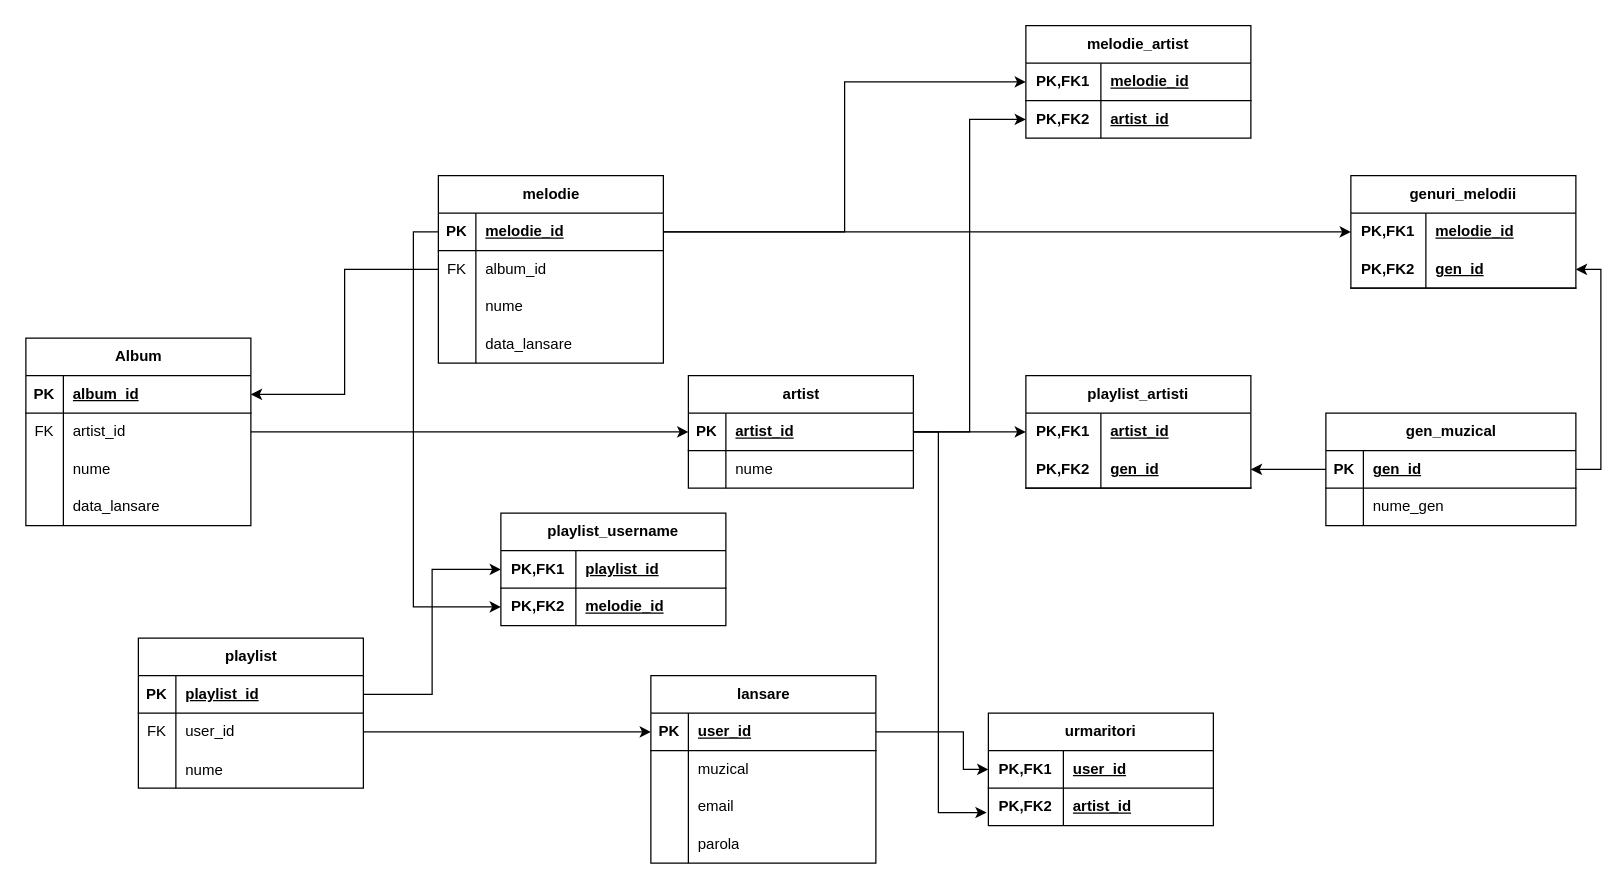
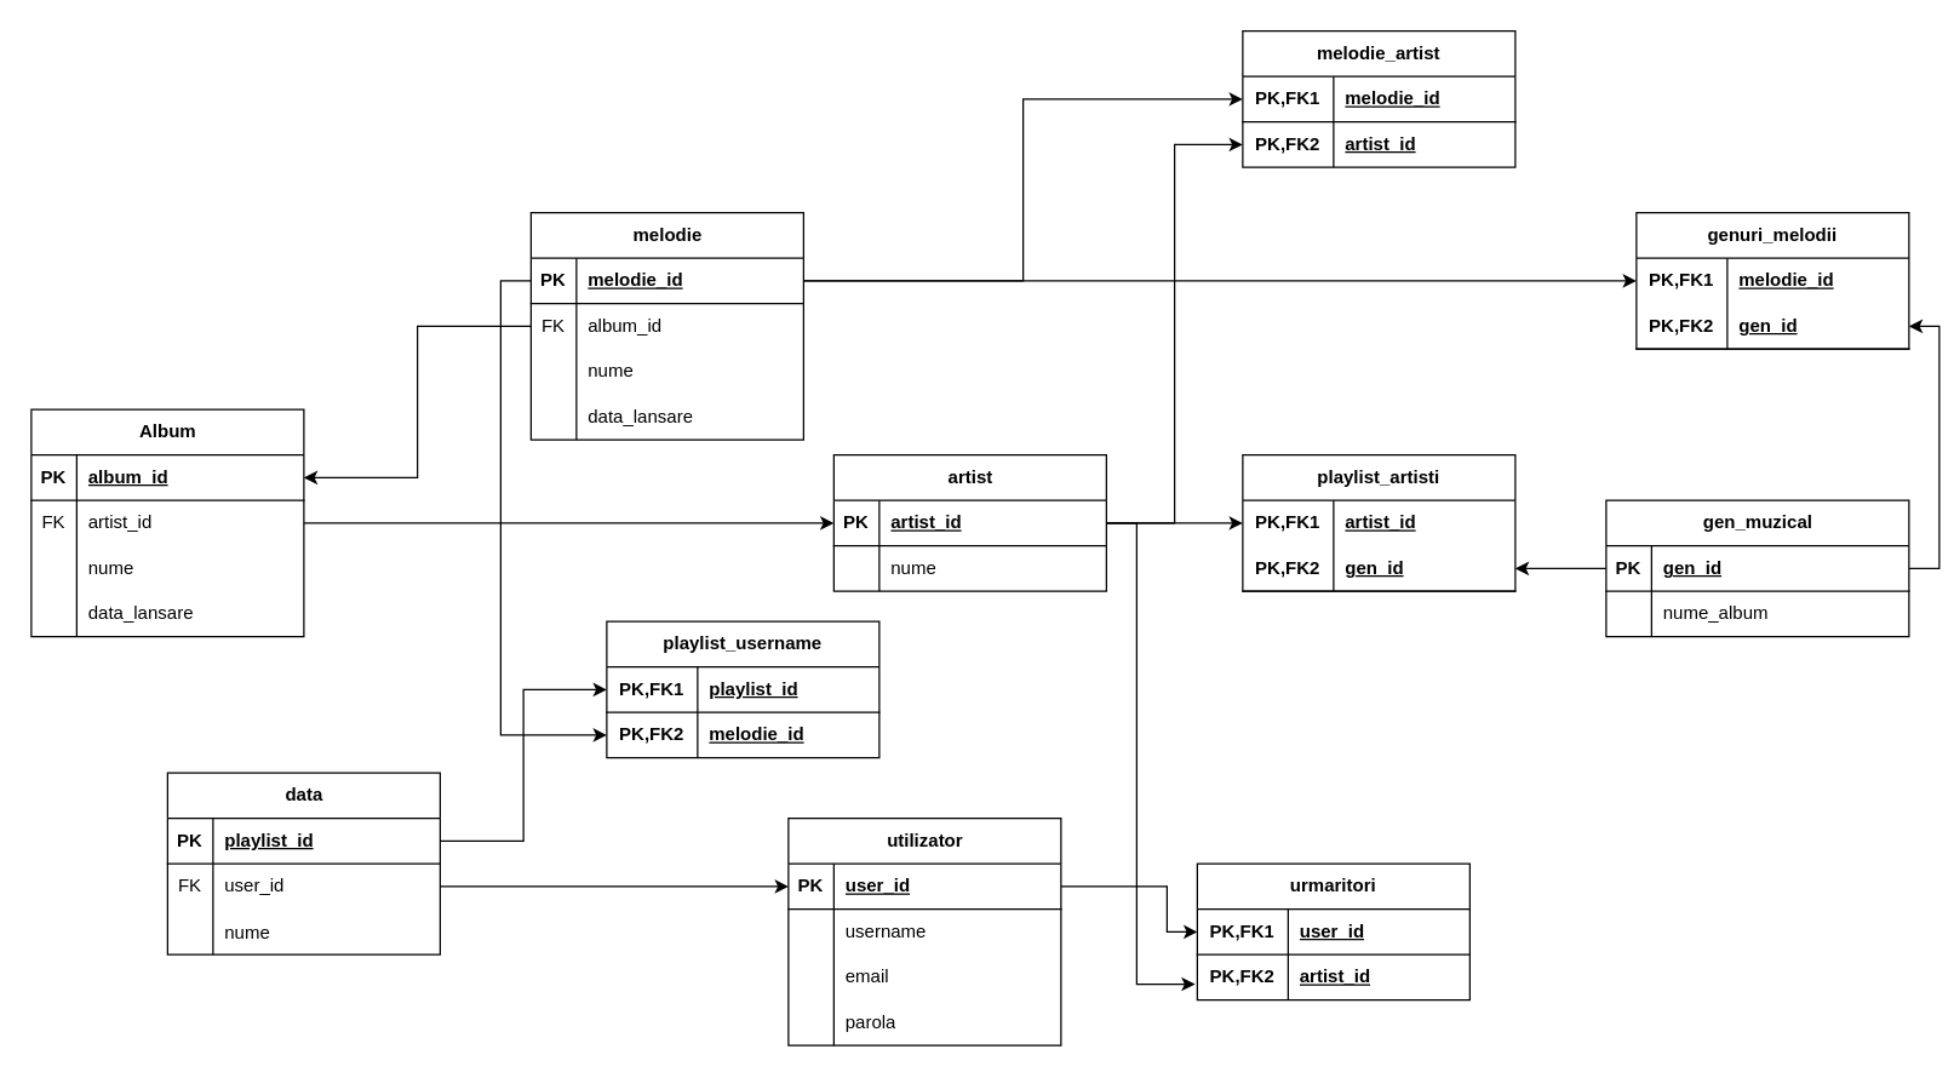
- <mxCell id="34" value="nume_gen" style="shape=partialRectangle;connectable=0;fillColor=none;top=0;left=0;bottom=0;right=0;align=left;spacingLeft=6;overflow=hidden;whiteSpace=wrap;html=1;" parent="32" vertex="1"><mxGeometry x="30" width="170" height="30" as="geometry"><mxRectangle width="170" height="30" as="alternateBounds" /></mxGeometry></mxCell>
+ <mxCell id="34" value="nume_album" style="shape=partialRectangle;connectable=0;fillColor=none;top=0;left=0;bottom=0;right=0;align=left;spacingLeft=6;overflow=hidden;whiteSpace=wrap;html=1;" parent="32" vertex="1"><mxGeometry x="30" width="170" height="30" as="geometry"><mxRectangle width="170" height="30" as="alternateBounds" /></mxGeometry></mxCell>
- <mxCell id="43" value="playlist" style="shape=table;startSize=30;container=1;collapsible=1;childLayout=tableLayout;fixedRows=1;rowLines=0;fontStyle=1;align=center;resizeLast=1;html=1;" parent="1" vertex="1"><mxGeometry x="110" y="510" width="180" height="120" as="geometry" /></mxCell>
+ <mxCell id="43" value="data" style="shape=table;startSize=30;container=1;collapsible=1;childLayout=tableLayout;fixedRows=1;rowLines=0;fontStyle=1;align=center;resizeLast=1;html=1;" parent="1" vertex="1"><mxGeometry x="110" y="510" width="180" height="120" as="geometry" /></mxCell>
- <mxCell id="2" value="lansare" style="shape=table;startSize=30;container=1;collapsible=1;childLayout=tableLayout;fixedRows=1;rowLines=0;fontStyle=1;align=center;resizeLast=1;html=1;" parent="1" vertex="1"><mxGeometry x="520" y="540" width="180" height="150" as="geometry" /></mxCell>
+ <mxCell id="2" value="utilizator" style="shape=table;startSize=30;container=1;collapsible=1;childLayout=tableLayout;fixedRows=1;rowLines=0;fontStyle=1;align=center;resizeLast=1;html=1;" parent="1" vertex="1"><mxGeometry x="520" y="540" width="180" height="150" as="geometry" /></mxCell>
- <mxCell id="8" value="muzical" style="shape=partialRectangle;connectable=0;fillColor=none;top=0;left=0;bottom=0;right=0;align=left;spacingLeft=6;overflow=hidden;whiteSpace=wrap;html=1;" parent="6" vertex="1"><mxGeometry x="30" width="150" height="30" as="geometry"><mxRectangle width="150" height="30" as="alternateBounds" /></mxGeometry></mxCell>
+ <mxCell id="8" value="username" style="shape=partialRectangle;connectable=0;fillColor=none;top=0;left=0;bottom=0;right=0;align=left;spacingLeft=6;overflow=hidden;whiteSpace=wrap;html=1;" parent="6" vertex="1"><mxGeometry x="30" width="150" height="30" as="geometry"><mxRectangle width="150" height="30" as="alternateBounds" /></mxGeometry></mxCell>
